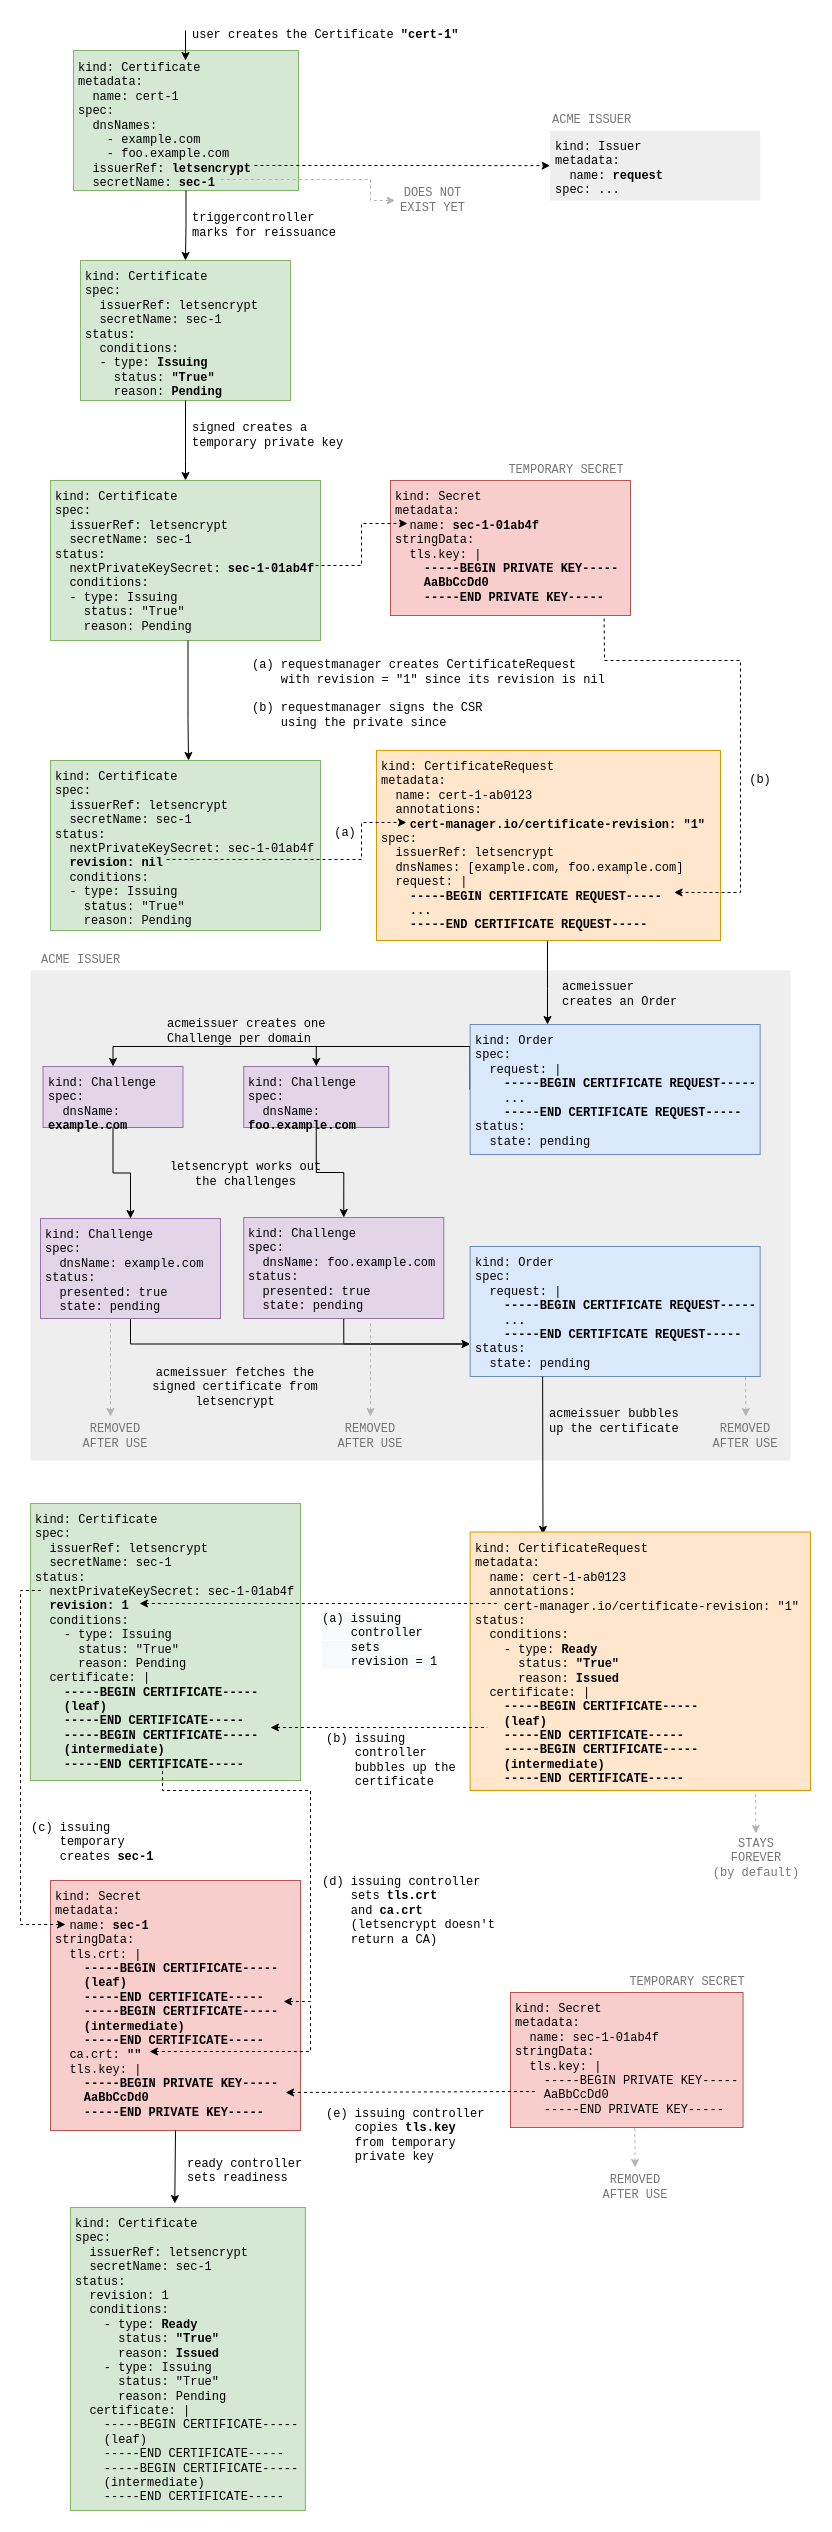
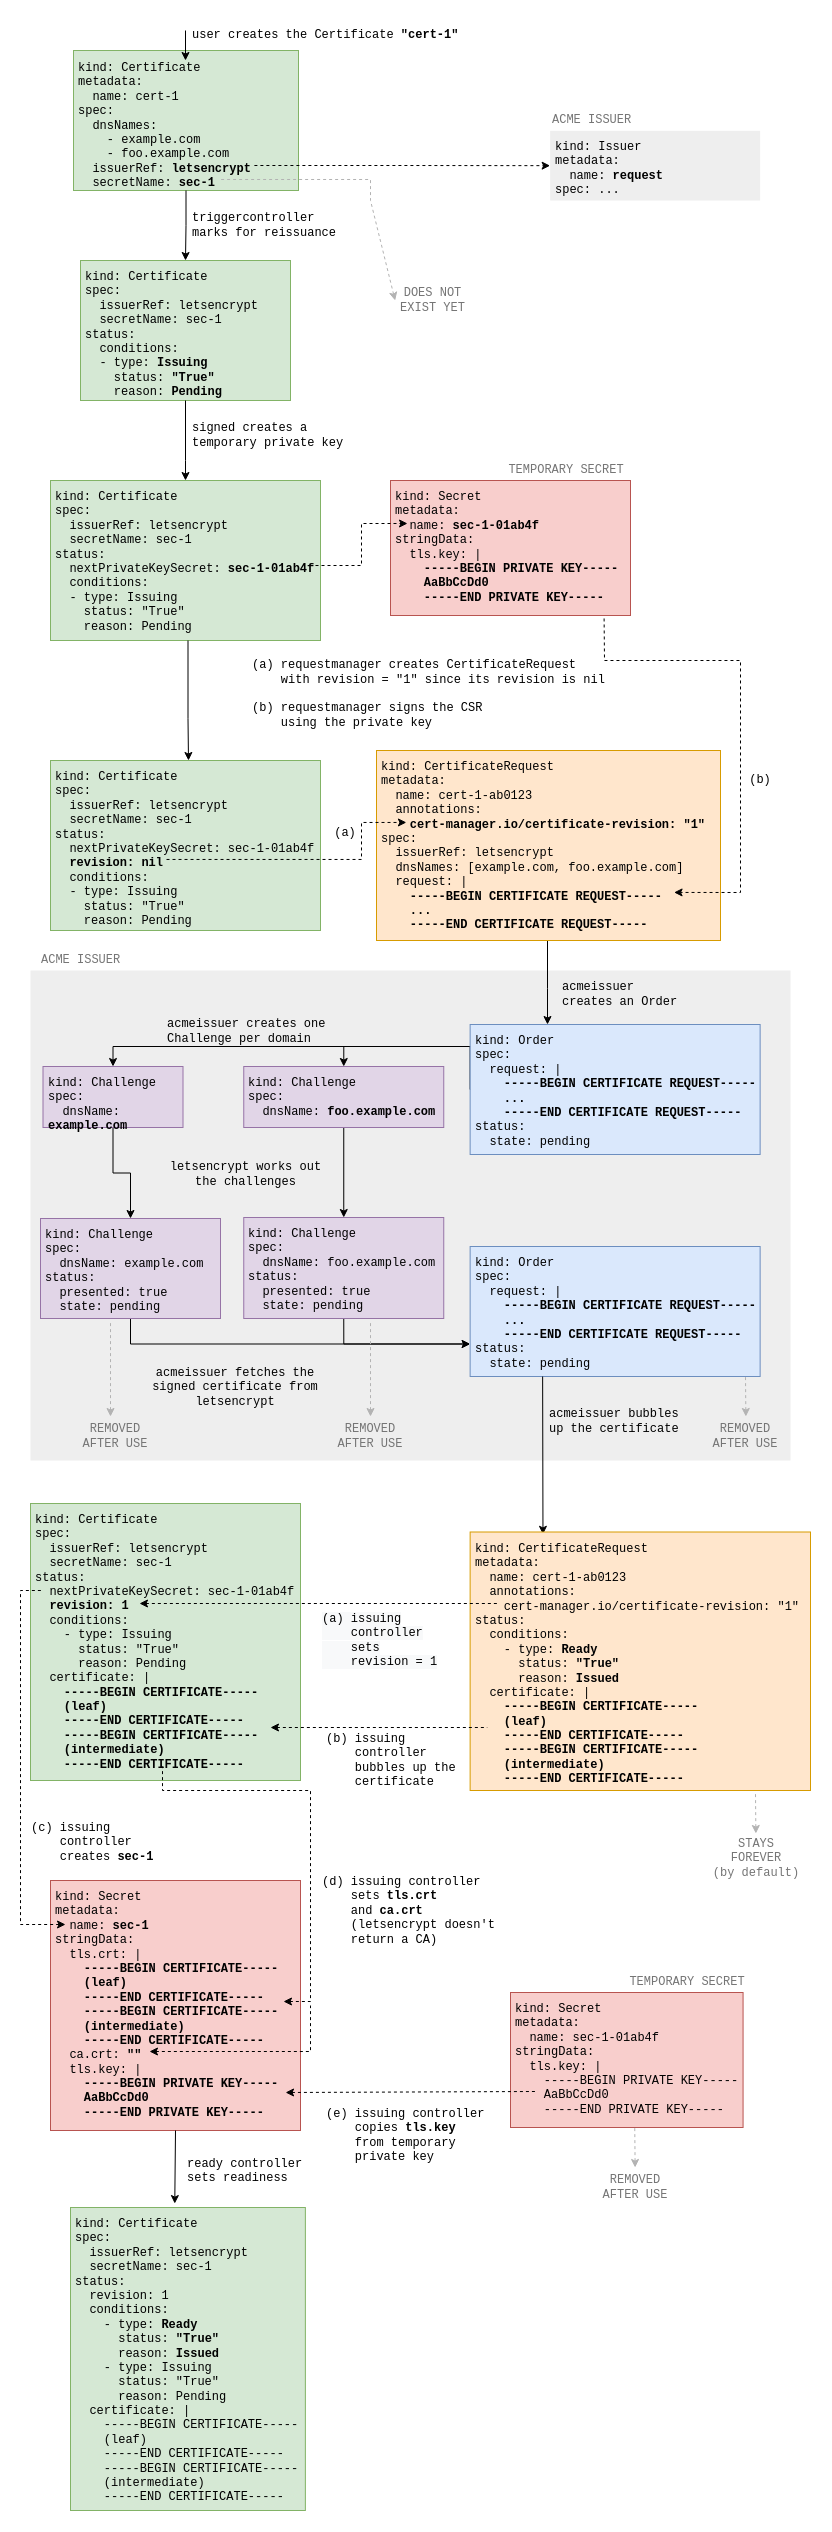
- <mxCell id="84" value="&lt;div&gt;&lt;font&gt;DOES NOT EXIST YET&lt;/font&gt;&lt;/div&gt;" style="text;html=1;strokeColor=none;fillColor=none;align=center;verticalAlign=middle;whiteSpace=wrap;rounded=0;fontFamily=Courier New;fontColor=#757575;" vertex="1" parent="1"><mxGeometry x="394.63" y="180" width="75" height="40" as="geometry" /></mxCell>
+ <mxCell id="84" value="&lt;div&gt;&lt;font&gt;DOES NOT EXIST YET&lt;/font&gt;&lt;/div&gt;" style="text;html=1;strokeColor=none;fillColor=none;align=center;verticalAlign=middle;whiteSpace=wrap;rounded=0;fontFamily=Courier New;fontColor=#757575;" vertex="1" parent="1"><mxGeometry x="394.63" y="280" width="75" height="40" as="geometry" /></mxCell>
- <mxCell id="30" value="(b) requestmanager signs the CSR&amp;nbsp; &amp;nbsp; &amp;nbsp; using the private since" style="text;html=1;strokeColor=none;fillColor=none;align=left;verticalAlign=middle;whiteSpace=wrap;rounded=0;fontFamily=Courier New;" parent="1" vertex="1"><mxGeometry x="250" y="690" width="250" height="50" as="geometry" /></mxCell>
+ <mxCell id="30" value="(b) requestmanager signs the CSR&amp;nbsp; &amp;nbsp; &amp;nbsp; using the private key" style="text;html=1;strokeColor=none;fillColor=none;align=left;verticalAlign=middle;whiteSpace=wrap;rounded=0;fontFamily=Courier New;" parent="1" vertex="1"><mxGeometry x="250" y="690" width="250" height="50" as="geometry" /></mxCell>
- <mxCell id="42" value="kind: Challenge&lt;br&gt;spec:&lt;br&gt;&amp;nbsp;&amp;nbsp;dnsName: &lt;b&gt;foo.example.com&lt;br&gt;&lt;/b&gt;" style="text;html=1;strokeColor=#9673a6;fillColor=#e1d5e7;align=left;verticalAlign=top;whiteSpace=wrap;rounded=0;fontFamily=Courier New;spacingTop=0;spacingBottom=0;spacing=5;" parent="1" vertex="1"><mxGeometry x="243.25" y="1066" width="145" height="61" as="geometry" /></mxCell>
+ <mxCell id="42" value="kind: Challenge&lt;br&gt;spec:&lt;br&gt;&amp;nbsp;&amp;nbsp;dnsName: &lt;b&gt;foo.example.com&lt;br&gt;&lt;/b&gt;" style="text;html=1;strokeColor=#9673a6;fillColor=#e1d5e7;align=left;verticalAlign=top;whiteSpace=wrap;rounded=0;fontFamily=Courier New;spacingTop=0;spacingBottom=0;spacing=5;" parent="1" vertex="1"><mxGeometry x="243.25" y="1066" width="200" height="61" as="geometry" /></mxCell>
- <mxCell id="76" value="(c) issuing&lt;br&gt;&amp;nbsp; &amp;nbsp; temporary&lt;br&gt;&amp;nbsp; &amp;nbsp; creates &lt;b&gt;sec-1&lt;/b&gt;" style="text;html=1;strokeColor=none;fillColor=none;align=left;verticalAlign=top;whiteSpace=wrap;rounded=0;fontFamily=Courier New;" vertex="1" parent="1"><mxGeometry x="29.38" y="1814" width="149.24" height="50" as="geometry" /></mxCell>
+ <mxCell id="76" value="(c) issuing&lt;br&gt;&amp;nbsp; &amp;nbsp; controller&lt;br&gt;&amp;nbsp; &amp;nbsp; creates &lt;b&gt;sec-1&lt;/b&gt;" style="text;html=1;strokeColor=none;fillColor=none;align=left;verticalAlign=top;whiteSpace=wrap;rounded=0;fontFamily=Courier New;" vertex="1" parent="1"><mxGeometry x="29.38" y="1814" width="149.24" height="50" as="geometry" /></mxCell>
